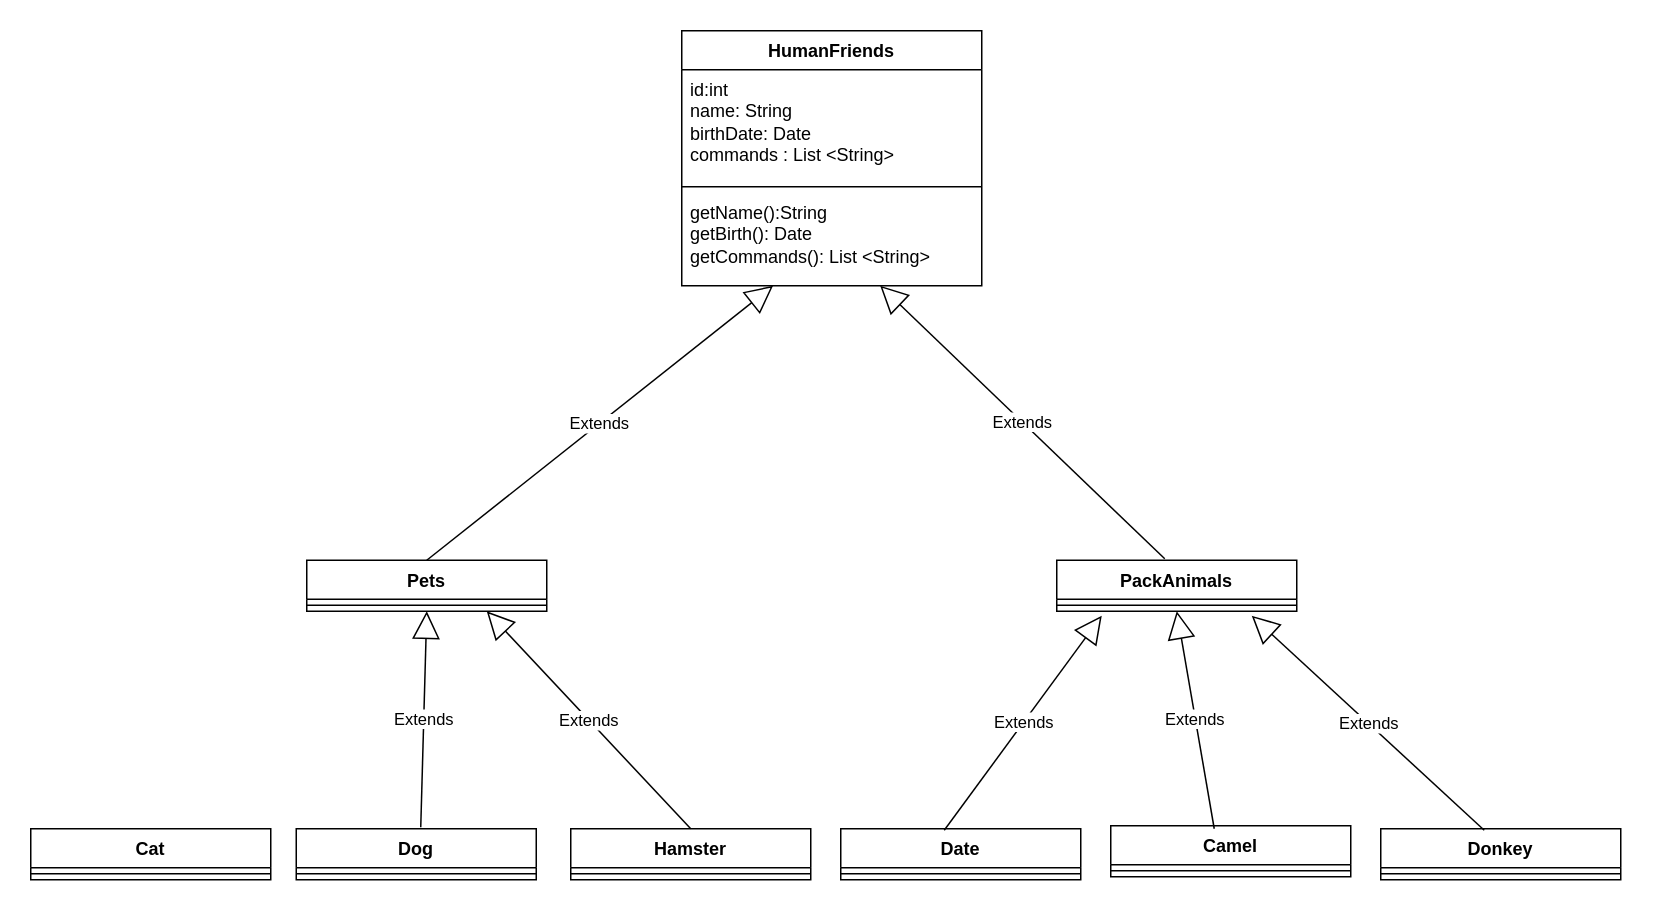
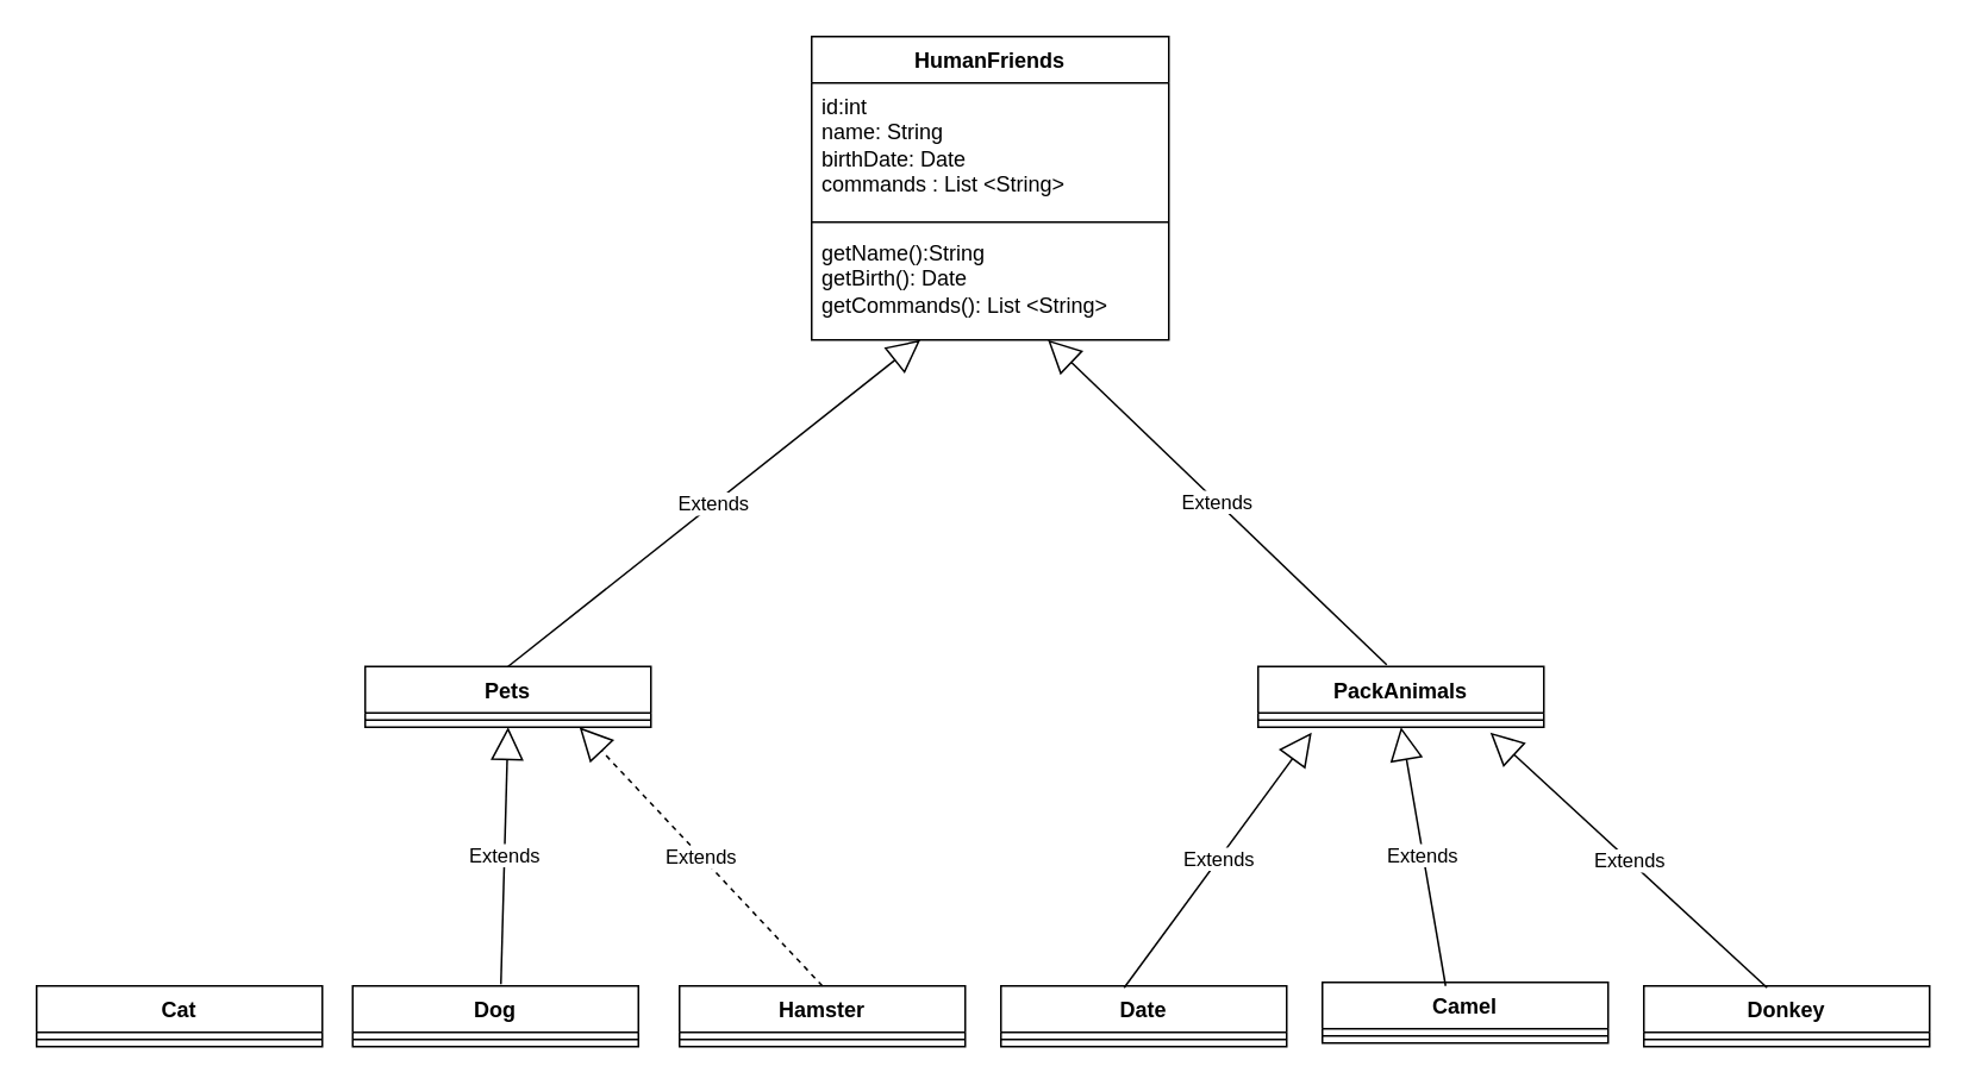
- <mxCell id="26" value="Extends" style="endArrow=block;endSize=16;endFill=0;html=1;rounded=0;exitX=0.5;exitY=0;exitDx=0;exitDy=0;entryX=0.75;entryY=1;entryDx=0;entryDy=0;" edge="1" parent="1" source="16" target="7"><mxGeometry width="160" relative="1" as="geometry"><mxPoint x="440" y="513" as="sourcePoint" /><mxPoint x="343.36" y="431.804" as="targetPoint" /></mxGeometry></mxCell>
+ <mxCell id="26" value="Extends" style="endArrow=block;endSize=16;endFill=0;html=1;rounded=0;exitX=0.5;exitY=0;exitDx=0;exitDy=0;entryX=0.75;entryY=1;entryDx=0;entryDy=0;dashed=1;" edge="1" parent="1" source="16" target="7"><mxGeometry width="160" relative="1" as="geometry"><mxPoint x="440" y="513" as="sourcePoint" /><mxPoint x="343.36" y="431.804" as="targetPoint" /></mxGeometry></mxCell>
